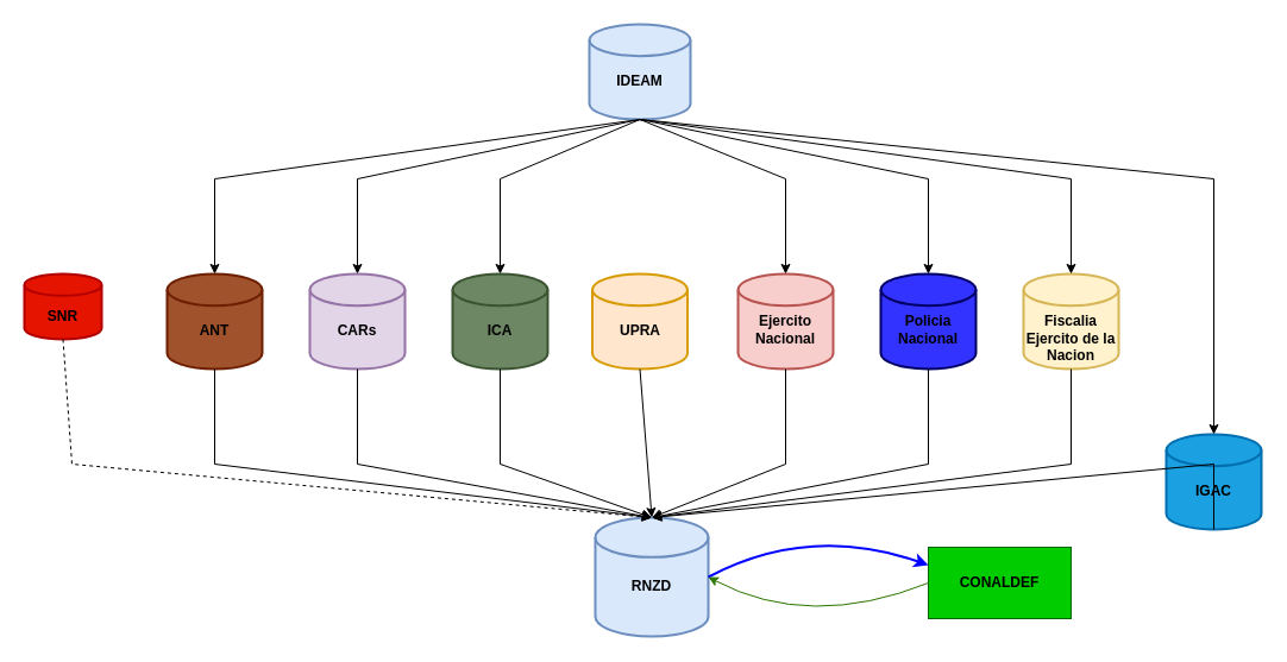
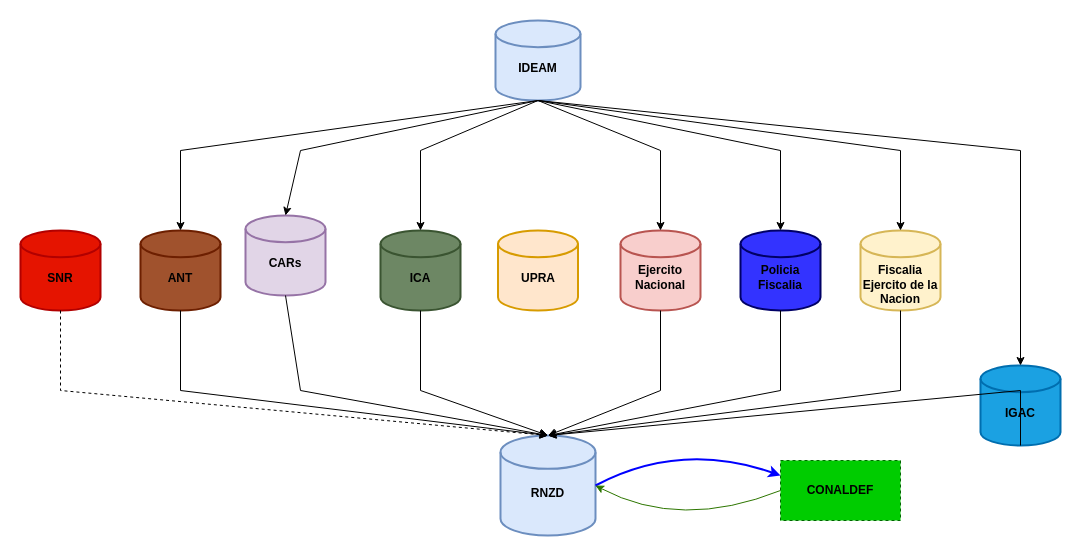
- <mxCell id="20" value="&lt;br&gt;&lt;b&gt;&lt;font color=&quot;#000000&quot;&gt;SNR&lt;/font&gt;&lt;/b&gt;" style="strokeWidth=2;html=1;shape=mxgraph.flowchart.database;whiteSpace=wrap;fillColor=#e51400;fontColor=#ffffff;strokeColor=#B20000;" parent="1" vertex="1"><mxGeometry x="20" y="230" width="65" height="55" as="geometry" /></mxCell>
+ <mxCell id="20" value="&lt;br&gt;&lt;b&gt;&lt;font color=&quot;#000000&quot;&gt;SNR&lt;/font&gt;&lt;/b&gt;" style="strokeWidth=2;html=1;shape=mxgraph.flowchart.database;whiteSpace=wrap;fillColor=#e51400;fontColor=#ffffff;strokeColor=#B20000;" parent="1" vertex="1"><mxGeometry x="20" y="230" width="80" height="80" as="geometry" /></mxCell>
- <mxCell id="5" value="&lt;b&gt;&lt;br&gt;CARs&lt;/b&gt;" style="strokeWidth=2;html=1;shape=mxgraph.flowchart.database;whiteSpace=wrap;fillColor=#e1d5e7;strokeColor=#9673a6;" parent="1" vertex="1"><mxGeometry x="260" y="230" width="80" height="80" as="geometry" /></mxCell>
+ <mxCell id="5" value="&lt;b&gt;&lt;br&gt;CARs&lt;/b&gt;" style="strokeWidth=2;html=1;shape=mxgraph.flowchart.database;whiteSpace=wrap;fillColor=#e1d5e7;strokeColor=#9673a6;" parent="1" vertex="1"><mxGeometry x="245" y="215" width="80" height="80" as="geometry" /></mxCell>
- <mxCell id="9" value="&lt;b&gt;&lt;font color=&quot;#000000&quot;&gt;&lt;br&gt;Policia Nacional&lt;/font&gt;&lt;/b&gt;" style="strokeWidth=2;html=1;shape=mxgraph.flowchart.database;whiteSpace=wrap;fillColor=#3333FF;strokeColor=#000066;fontColor=#ffffff;" parent="1" vertex="1"><mxGeometry x="740" y="230" width="80" height="80" as="geometry" /></mxCell>
+ <mxCell id="9" value="&lt;b&gt;&lt;font color=&quot;#000000&quot;&gt;&lt;br&gt;Policia Fiscalia&lt;/font&gt;&lt;/b&gt;" style="strokeWidth=2;html=1;shape=mxgraph.flowchart.database;whiteSpace=wrap;fillColor=#3333FF;strokeColor=#000066;fontColor=#ffffff;" parent="1" vertex="1"><mxGeometry x="740" y="230" width="80" height="80" as="geometry" /></mxCell>
- <mxCell id="12" value="" style="endArrow=classic;html=1;rounded=0;exitX=0.5;exitY=1;exitDx=0;exitDy=0;exitPerimeter=0;entryX=0.5;entryY=0;entryDx=0;entryDy=0;entryPerimeter=0;" parent="1" source="7" target="2" edge="1"><mxGeometry width="50" height="50" relative="1" as="geometry"><mxPoint x="460" y="360" as="sourcePoint" /><mxPoint x="460" y="500" as="targetPoint" /><Array as="points" /></mxGeometry></mxCell>
- <mxCell id="29" value="&lt;b&gt;CONALDEF&lt;/b&gt;" style="rounded=0;whiteSpace=wrap;html=1;fillColor=#00CC00;strokeColor=#006600;" vertex="1" parent="1"><mxGeometry x="780" y="460" width="120" height="60" as="geometry" /></mxCell>
+ <mxCell id="29" value="&lt;b&gt;CONALDEF&lt;/b&gt;" style="rounded=0;whiteSpace=wrap;html=1;fillColor=#00CC00;strokeColor=#006600;dashed=1;" vertex="1" parent="1"><mxGeometry x="780" y="460" width="120" height="60" as="geometry" /></mxCell>
